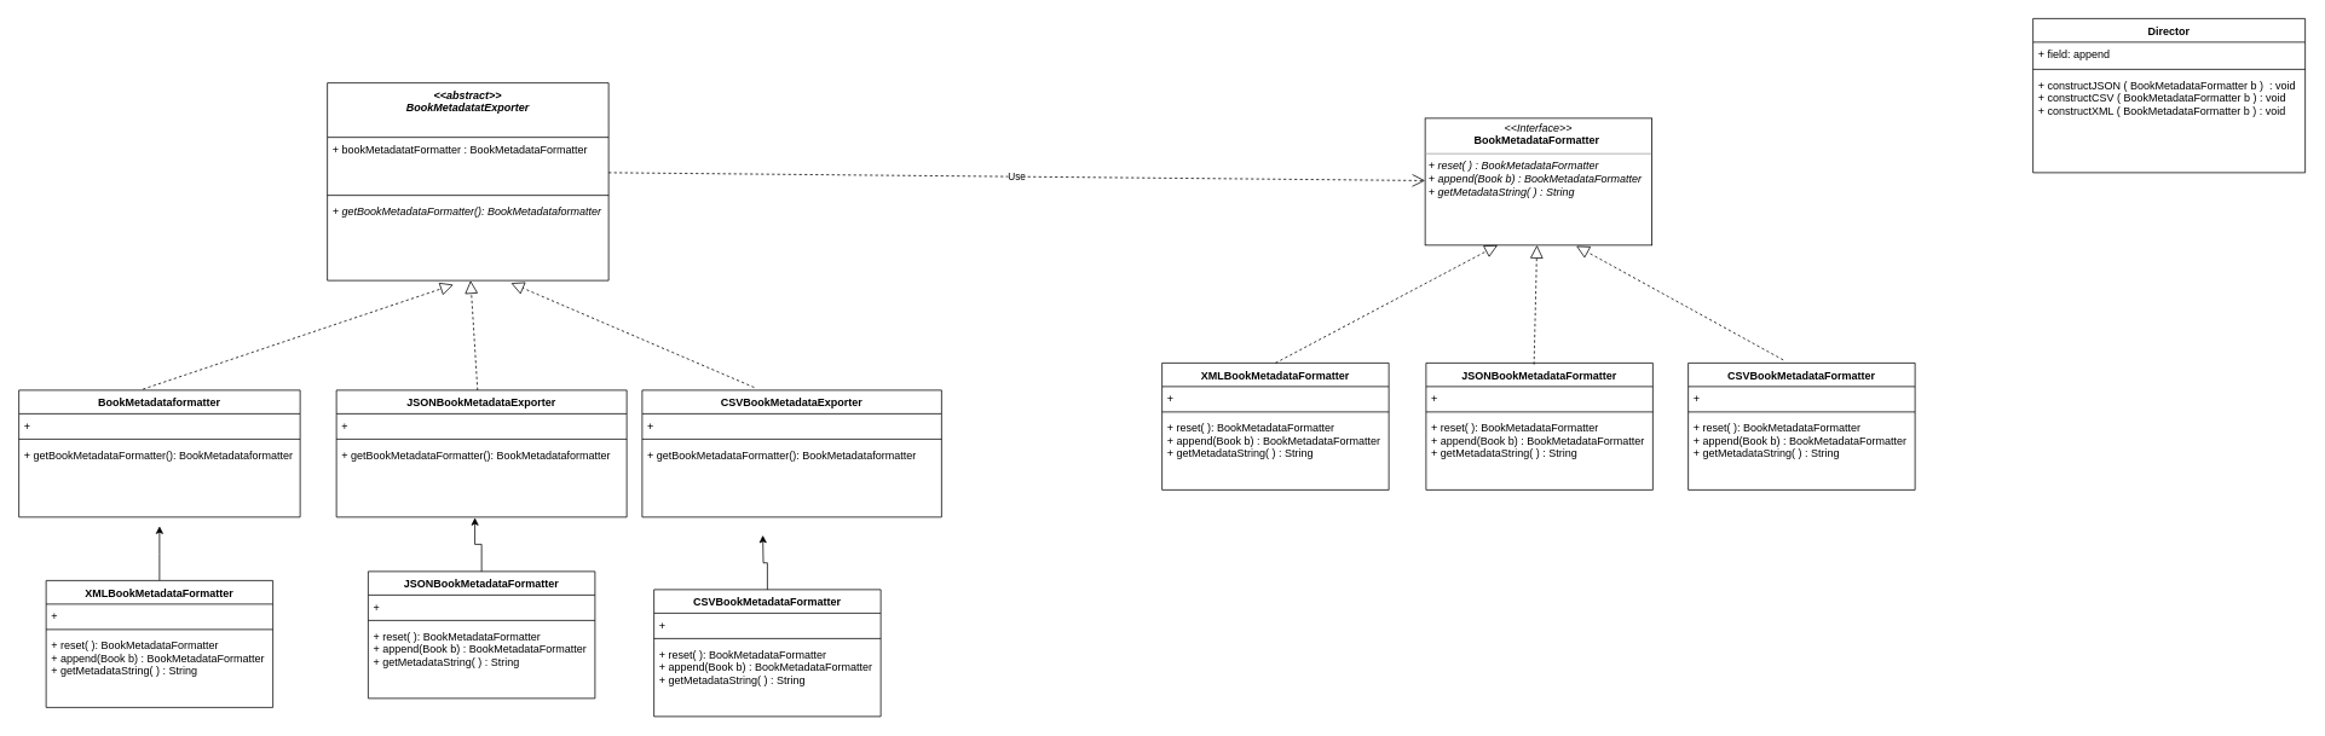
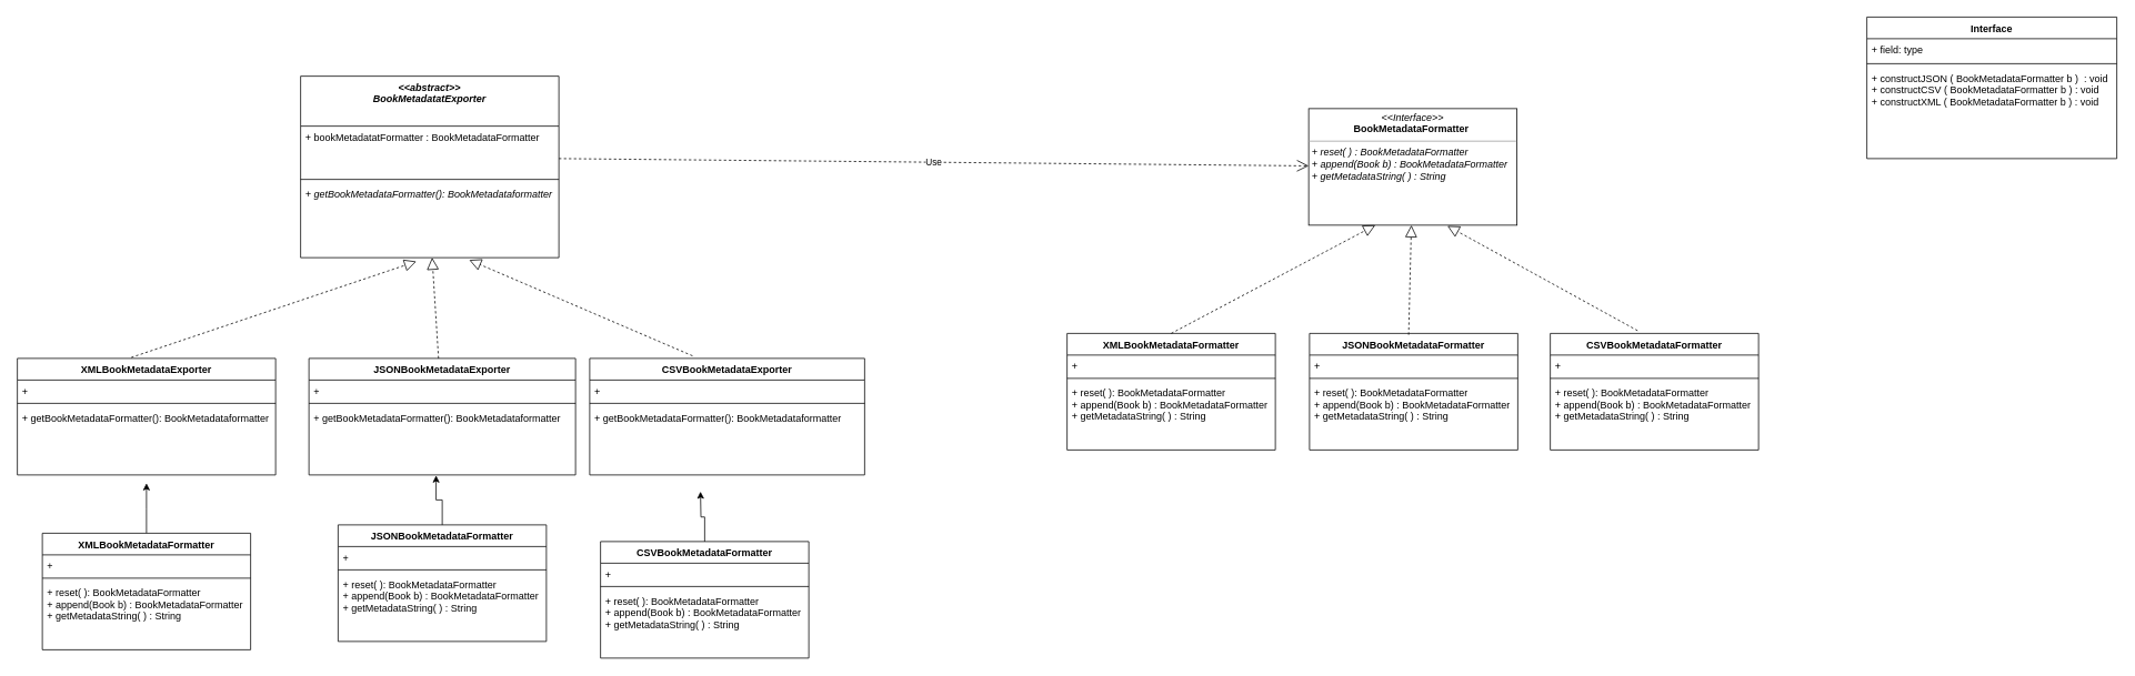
- <mxCell id="18" value="Director" style="swimlane;fontStyle=1;align=center;verticalAlign=top;childLayout=stackLayout;horizontal=1;startSize=26;horizontalStack=0;resizeParent=1;resizeParentMax=0;resizeLast=0;collapsible=1;marginBottom=0;" parent="1" vertex="1"><mxGeometry x="2240" y="20" width="300" height="170" as="geometry" /></mxCell>
+ <mxCell id="18" value="Interface" style="swimlane;fontStyle=1;align=center;verticalAlign=top;childLayout=stackLayout;horizontal=1;startSize=26;horizontalStack=0;resizeParent=1;resizeParentMax=0;resizeLast=0;collapsible=1;marginBottom=0;" parent="1" vertex="1"><mxGeometry x="2240" y="20" width="300" height="170" as="geometry" /></mxCell>
- <mxCell id="19" value="+ field: append" style="text;strokeColor=none;fillColor=none;align=left;verticalAlign=top;spacingLeft=4;spacingRight=4;overflow=hidden;rotatable=0;points=[[0,0.5],[1,0.5]];portConstraint=eastwest;" parent="18" vertex="1"><mxGeometry y="26" width="300" height="26" as="geometry" /></mxCell>
+ <mxCell id="19" value="+ field: type" style="text;strokeColor=none;fillColor=none;align=left;verticalAlign=top;spacingLeft=4;spacingRight=4;overflow=hidden;rotatable=0;points=[[0,0.5],[1,0.5]];portConstraint=eastwest;" parent="18" vertex="1"><mxGeometry y="26" width="300" height="26" as="geometry" /></mxCell>
- <mxCell id="26" value="BookMetadataformatter" style="swimlane;fontStyle=1;align=center;verticalAlign=top;childLayout=stackLayout;horizontal=1;startSize=26;horizontalStack=0;resizeParent=1;resizeParentMax=0;resizeLast=0;collapsible=1;marginBottom=0;" parent="1" vertex="1"><mxGeometry x="20" y="430" width="310" height="140" as="geometry" /></mxCell>
+ <mxCell id="26" value="XMLBookMetadataExporter" style="swimlane;fontStyle=1;align=center;verticalAlign=top;childLayout=stackLayout;horizontal=1;startSize=26;horizontalStack=0;resizeParent=1;resizeParentMax=0;resizeLast=0;collapsible=1;marginBottom=0;" parent="1" vertex="1"><mxGeometry x="20" y="430" width="310" height="140" as="geometry" /></mxCell>
